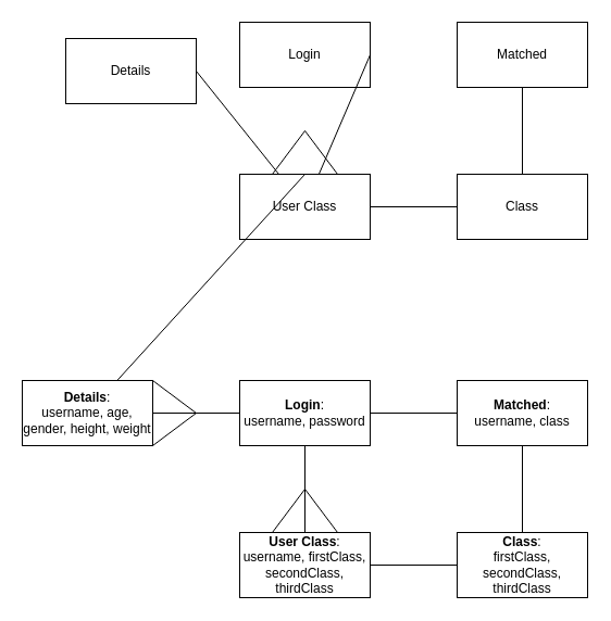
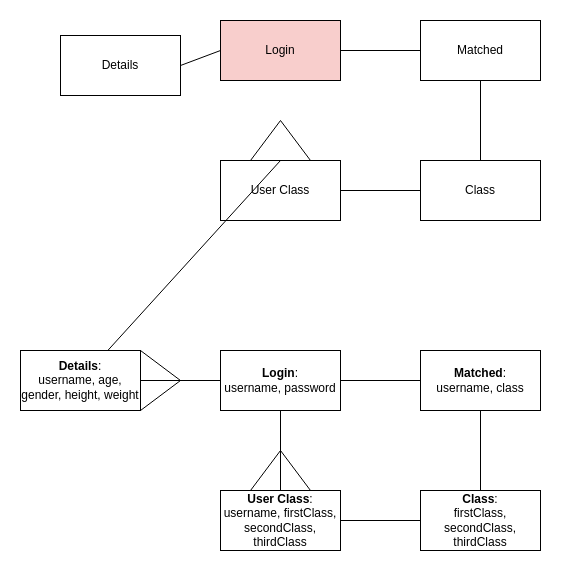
- <mxCell id="2" value="Login" style="rounded=0;whiteSpace=wrap;html=1;" vertex="1" parent="1"><mxGeometry x="220" y="20" width="120" height="60" as="geometry" /></mxCell>
+ <mxCell id="2" value="Login" style="rounded=0;whiteSpace=wrap;html=1;fillColor=#f8cecc;" vertex="1" parent="1"><mxGeometry x="220" y="20" width="120" height="60" as="geometry" /></mxCell>
- <mxCell id="15" value="" style="endArrow=none;html=1;exitX=1;exitY=0.5;exitDx=0;exitDy=0;" edge="1" parent="1" source="2" target="5"><mxGeometry width="50" height="50" relative="1" as="geometry"><mxPoint x="20" y="290" as="sourcePoint" /><mxPoint x="70" y="240" as="targetPoint" /></mxGeometry></mxCell>
+ <mxCell id="15" value="" style="endArrow=none;html=1;entryX=0;entryY=0.5;entryDx=0;entryDy=0;exitX=1;exitY=0.5;exitDx=0;exitDy=0;" edge="1" parent="1" source="2" target="6"><mxGeometry width="50" height="50" relative="1" as="geometry"><mxPoint x="20" y="290" as="sourcePoint" /><mxPoint x="70" y="240" as="targetPoint" /></mxGeometry></mxCell>
- <mxCell id="7" value="" style="endArrow=none;html=1;exitX=1;exitY=0.5;exitDx=0;exitDy=0;" edge="1" parent="1" source="3" target="5"><mxGeometry width="50" height="50" relative="1" as="geometry"><mxPoint x="180" y="50" as="sourcePoint" /><mxPoint x="10" y="380" as="targetPoint" /></mxGeometry></mxCell>
+ <mxCell id="7" value="" style="endArrow=none;html=1;entryX=0;entryY=0.5;entryDx=0;entryDy=0;exitX=1;exitY=0.5;exitDx=0;exitDy=0;" edge="1" parent="1" source="3" target="2"><mxGeometry width="50" height="50" relative="1" as="geometry"><mxPoint x="180" y="50" as="sourcePoint" /><mxPoint x="10" y="380" as="targetPoint" /></mxGeometry></mxCell>
